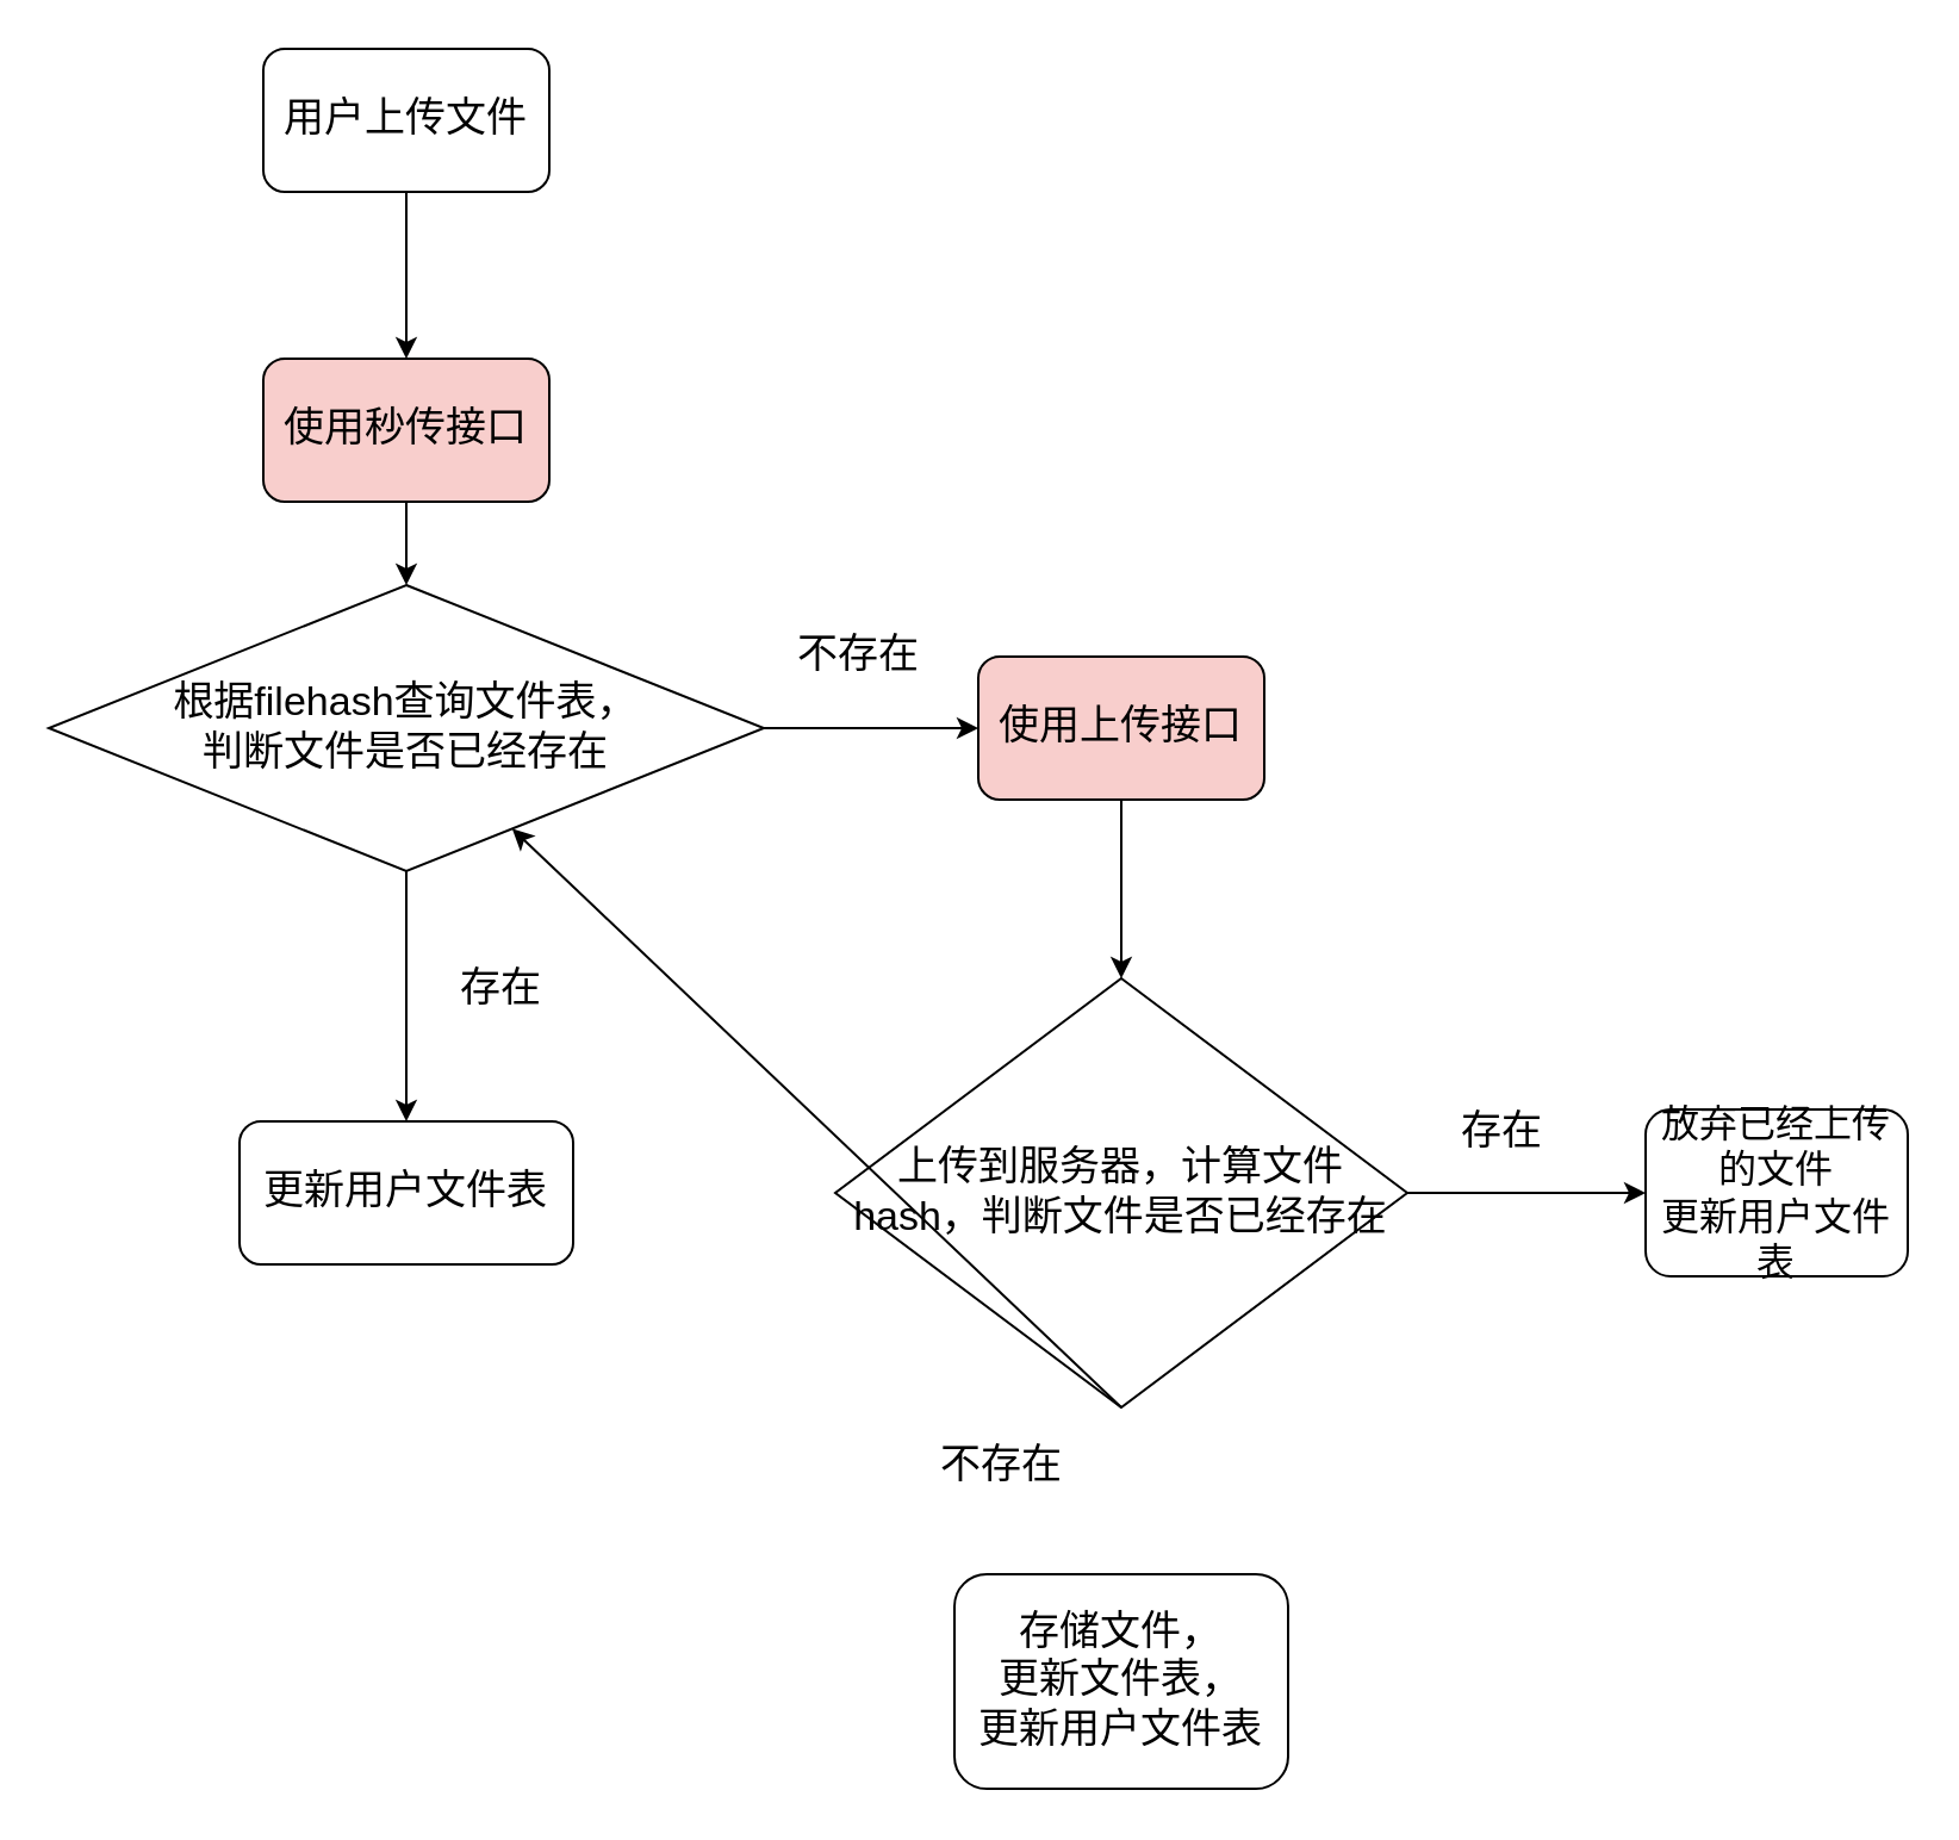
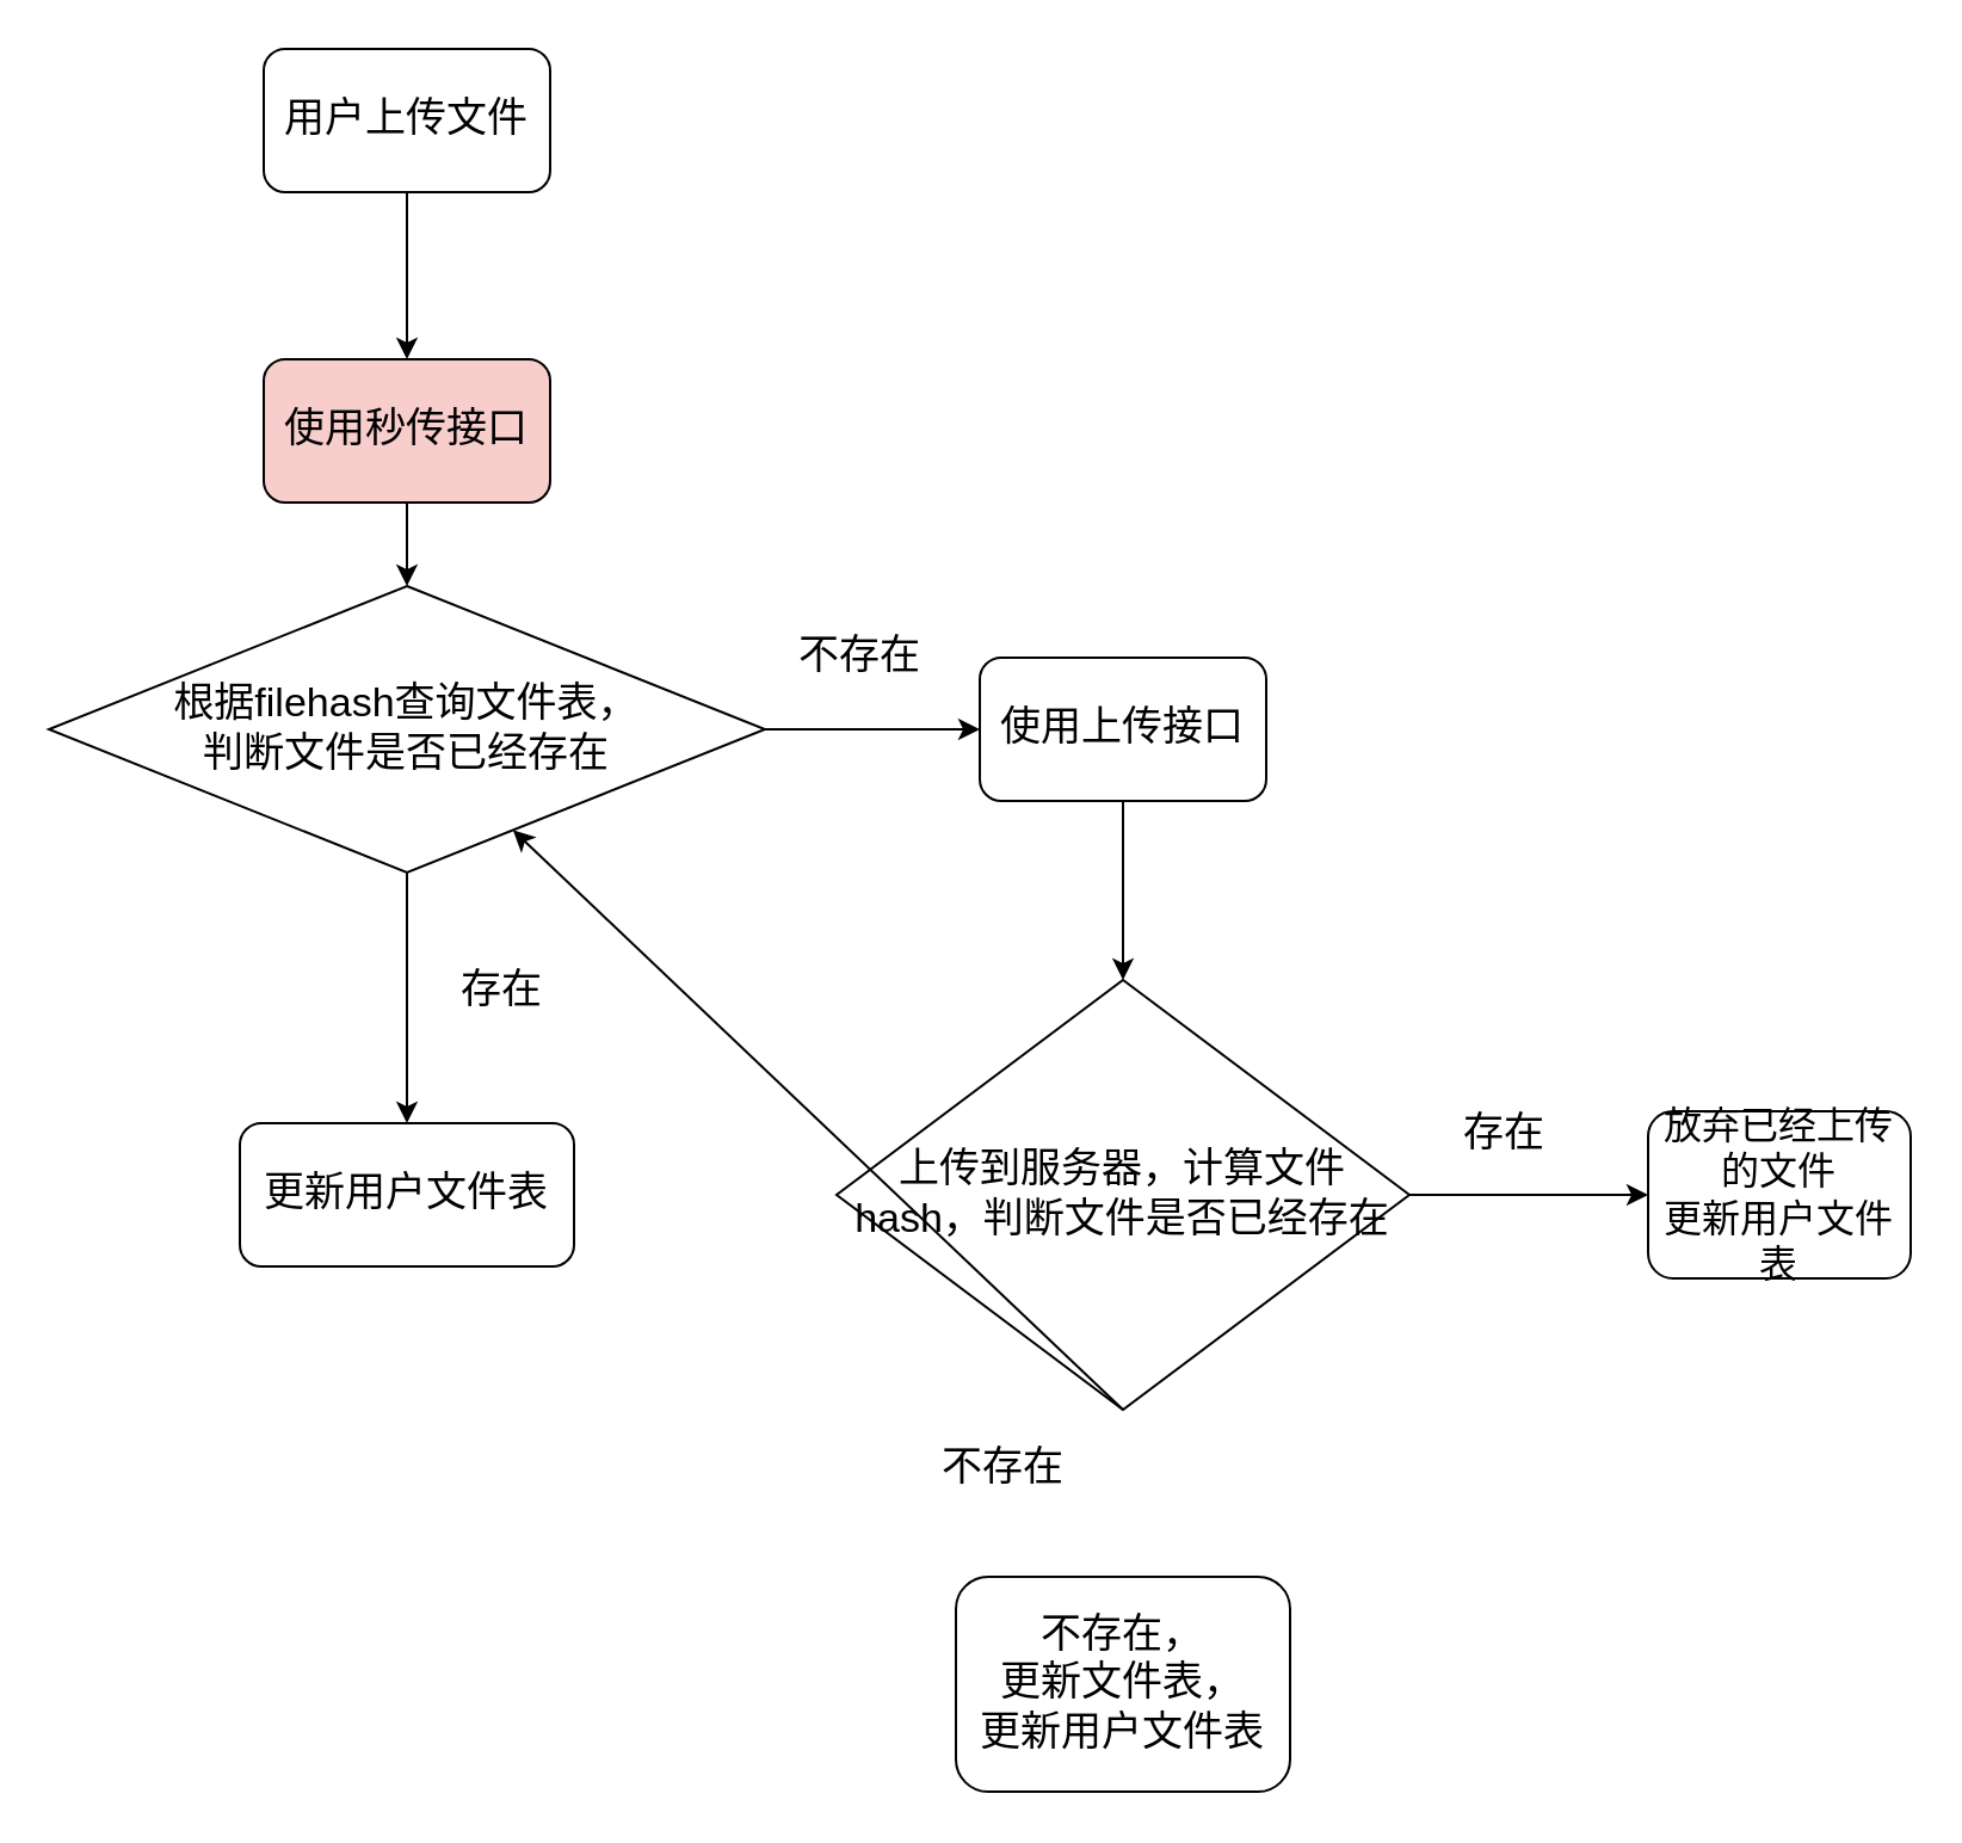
- <mxCell id="10" value="使用上传接口" style="rounded=1;whiteSpace=wrap;html=1;fontSize=17;fillColor=#f8cecc;" parent="1" vertex="1"><mxGeometry x="410" y="275" width="120" height="60" as="geometry" /></mxCell>
+ <mxCell id="10" value="使用上传接口" style="rounded=1;whiteSpace=wrap;html=1;fontSize=17;" parent="1" vertex="1"><mxGeometry x="410" y="275" width="120" height="60" as="geometry" /></mxCell>
- <mxCell id="16" value="存储文件，&lt;br&gt;更新文件表，&lt;br&gt;更新用户文件表" style="rounded=1;whiteSpace=wrap;html=1;fontSize=17;" parent="1" vertex="1"><mxGeometry x="400" y="660" width="140" height="90" as="geometry" /></mxCell>
+ <mxCell id="16" value="不存在，&lt;br&gt;更新文件表，&lt;br&gt;更新用户文件表" style="rounded=1;whiteSpace=wrap;html=1;fontSize=17;" parent="1" vertex="1"><mxGeometry x="400" y="660" width="140" height="90" as="geometry" /></mxCell>
